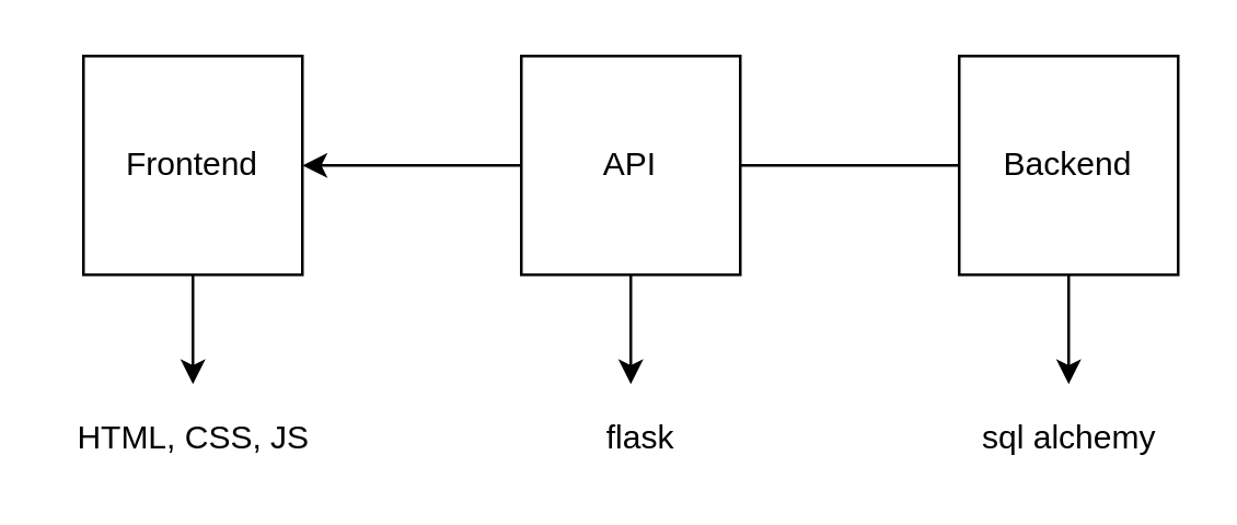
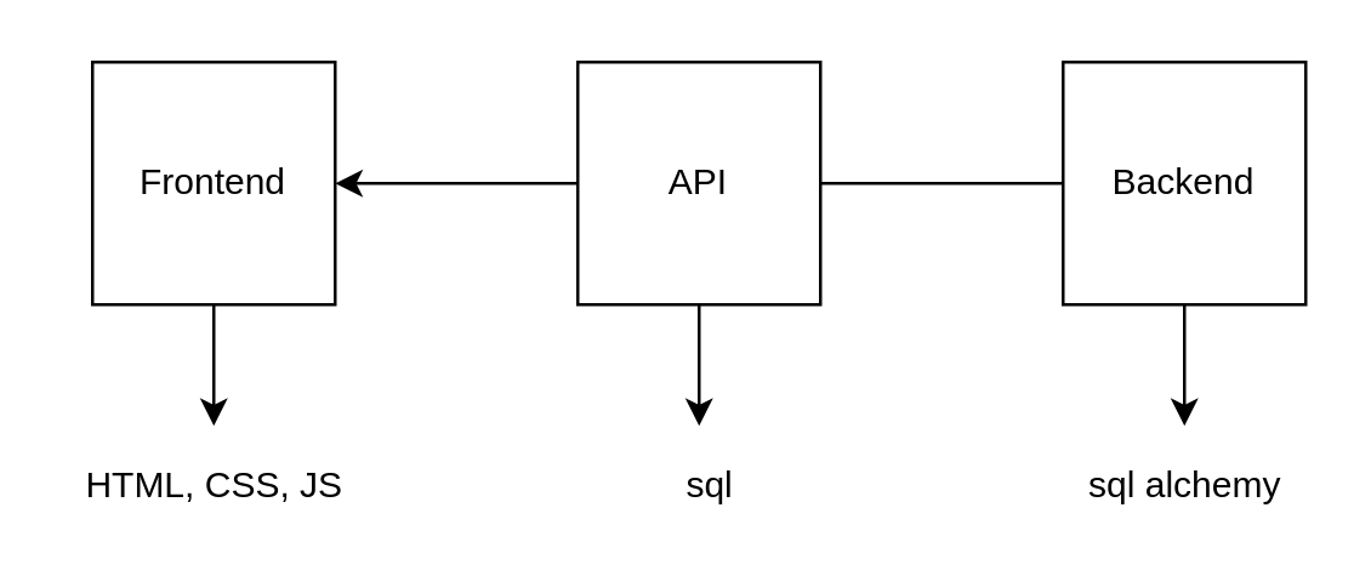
- <mxCell id="11" value="flask&amp;nbsp;" style="text;html=1;align=center;verticalAlign=middle;resizable=0;points=[];autosize=1;" vertex="1" parent="1"><mxGeometry x="215" y="150" width="40" height="20" as="geometry" /></mxCell>
+ <mxCell id="11" value="sql&amp;nbsp;" style="text;html=1;align=center;verticalAlign=middle;resizable=0;points=[];autosize=1;" vertex="1" parent="1"><mxGeometry x="215" y="150" width="40" height="20" as="geometry" /></mxCell>
